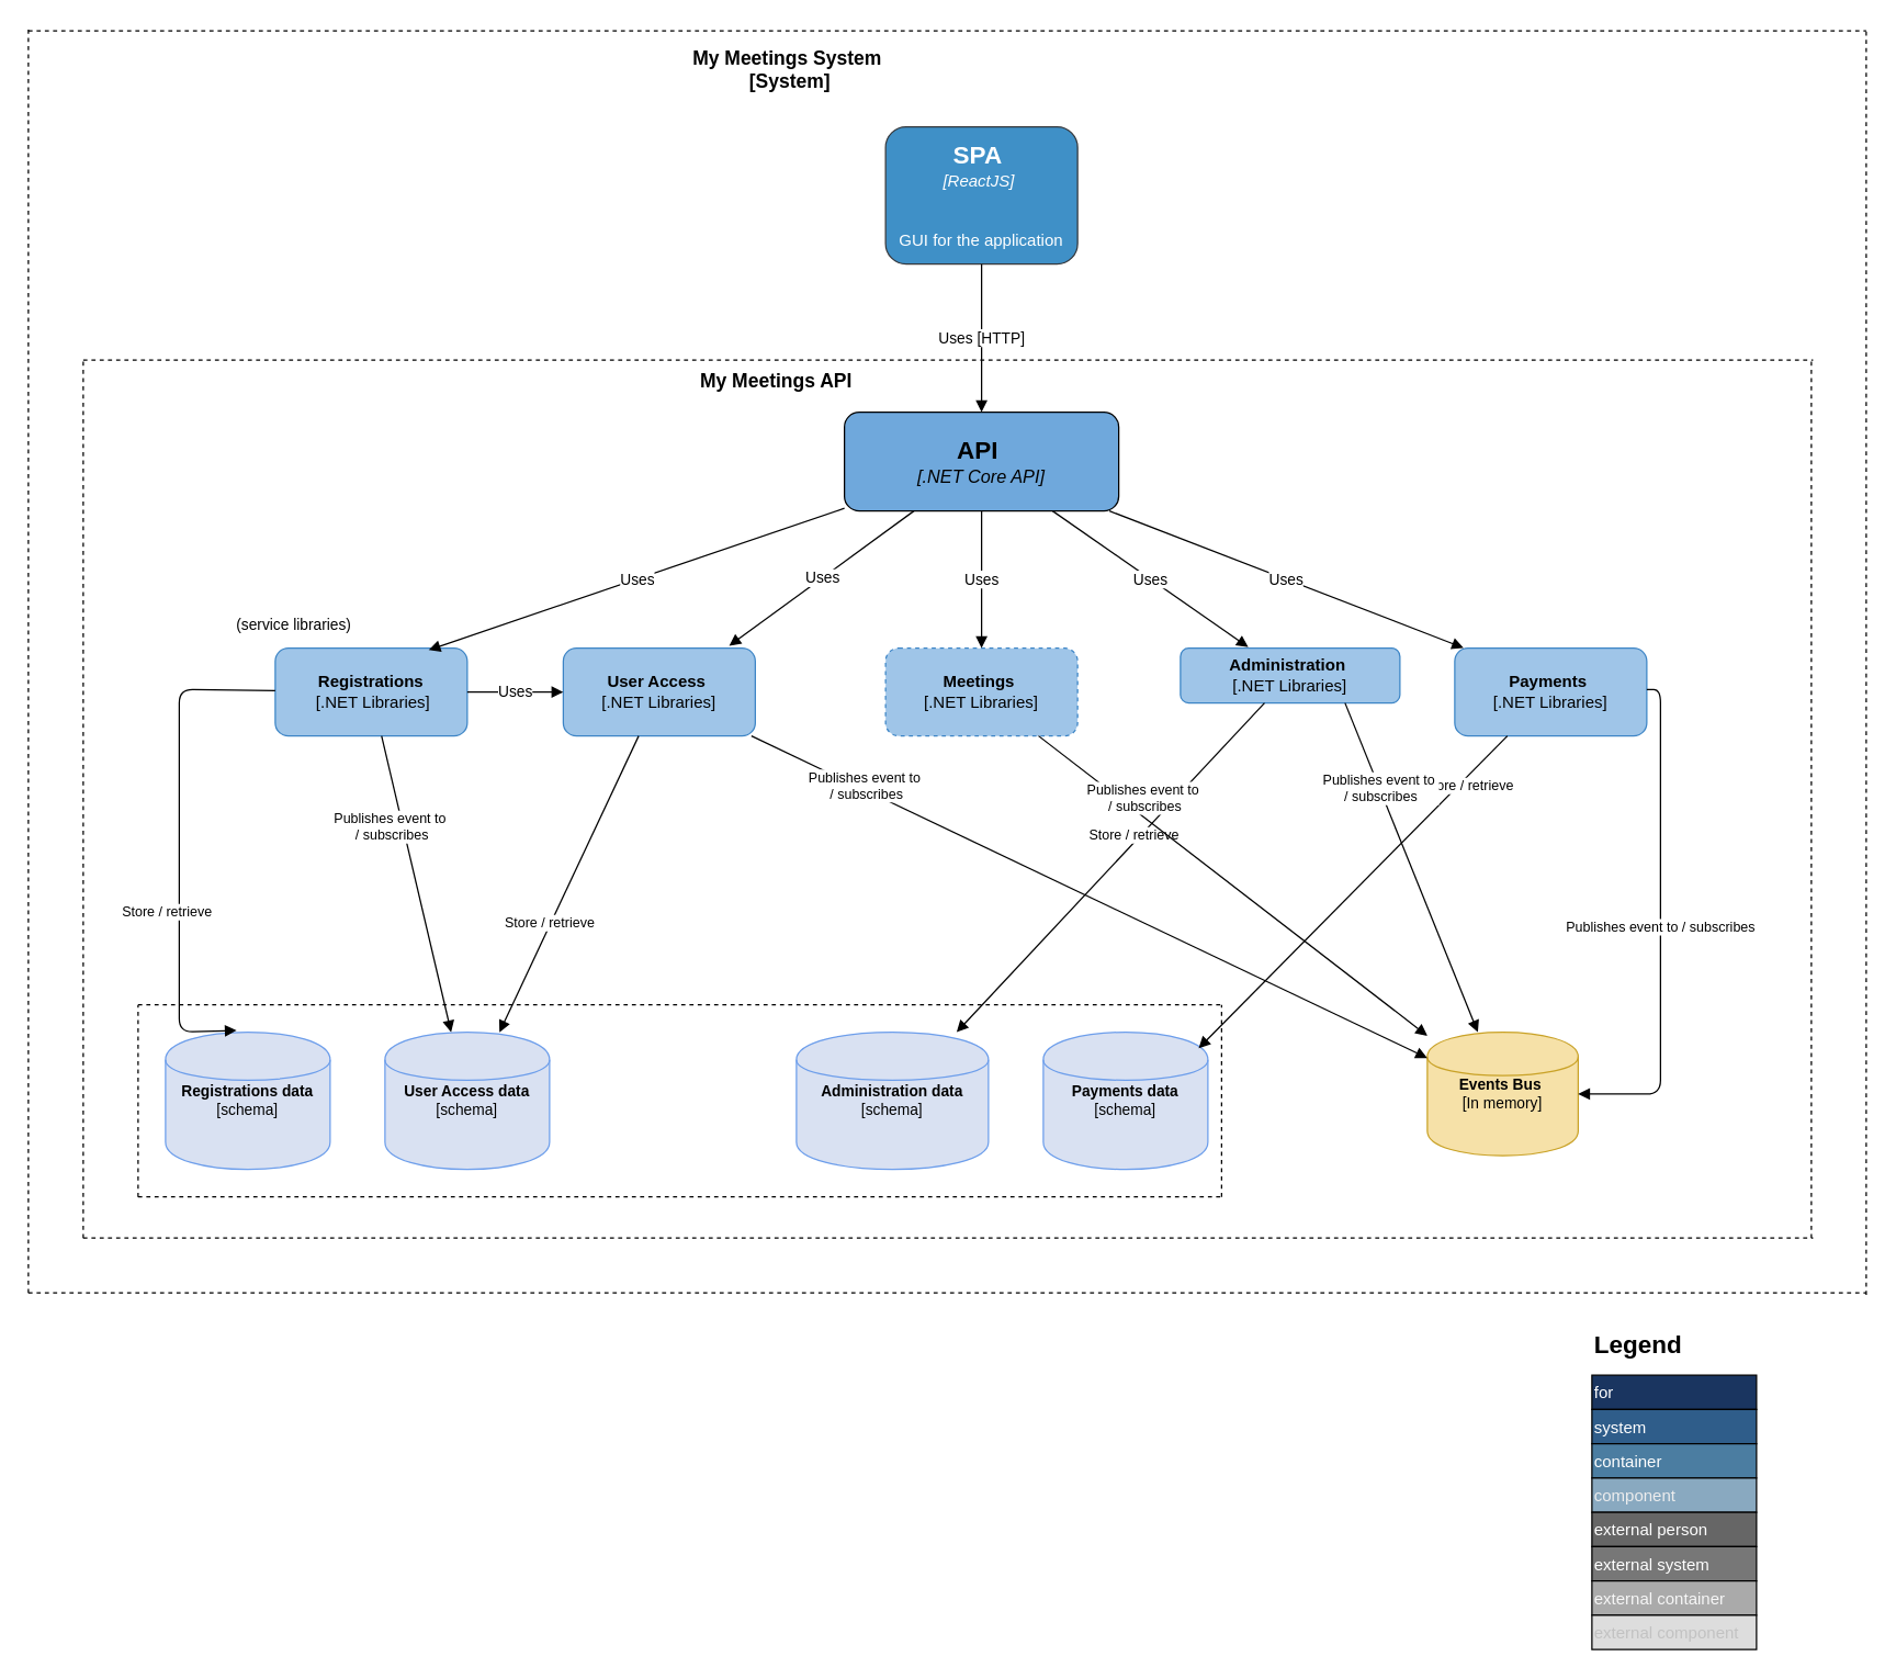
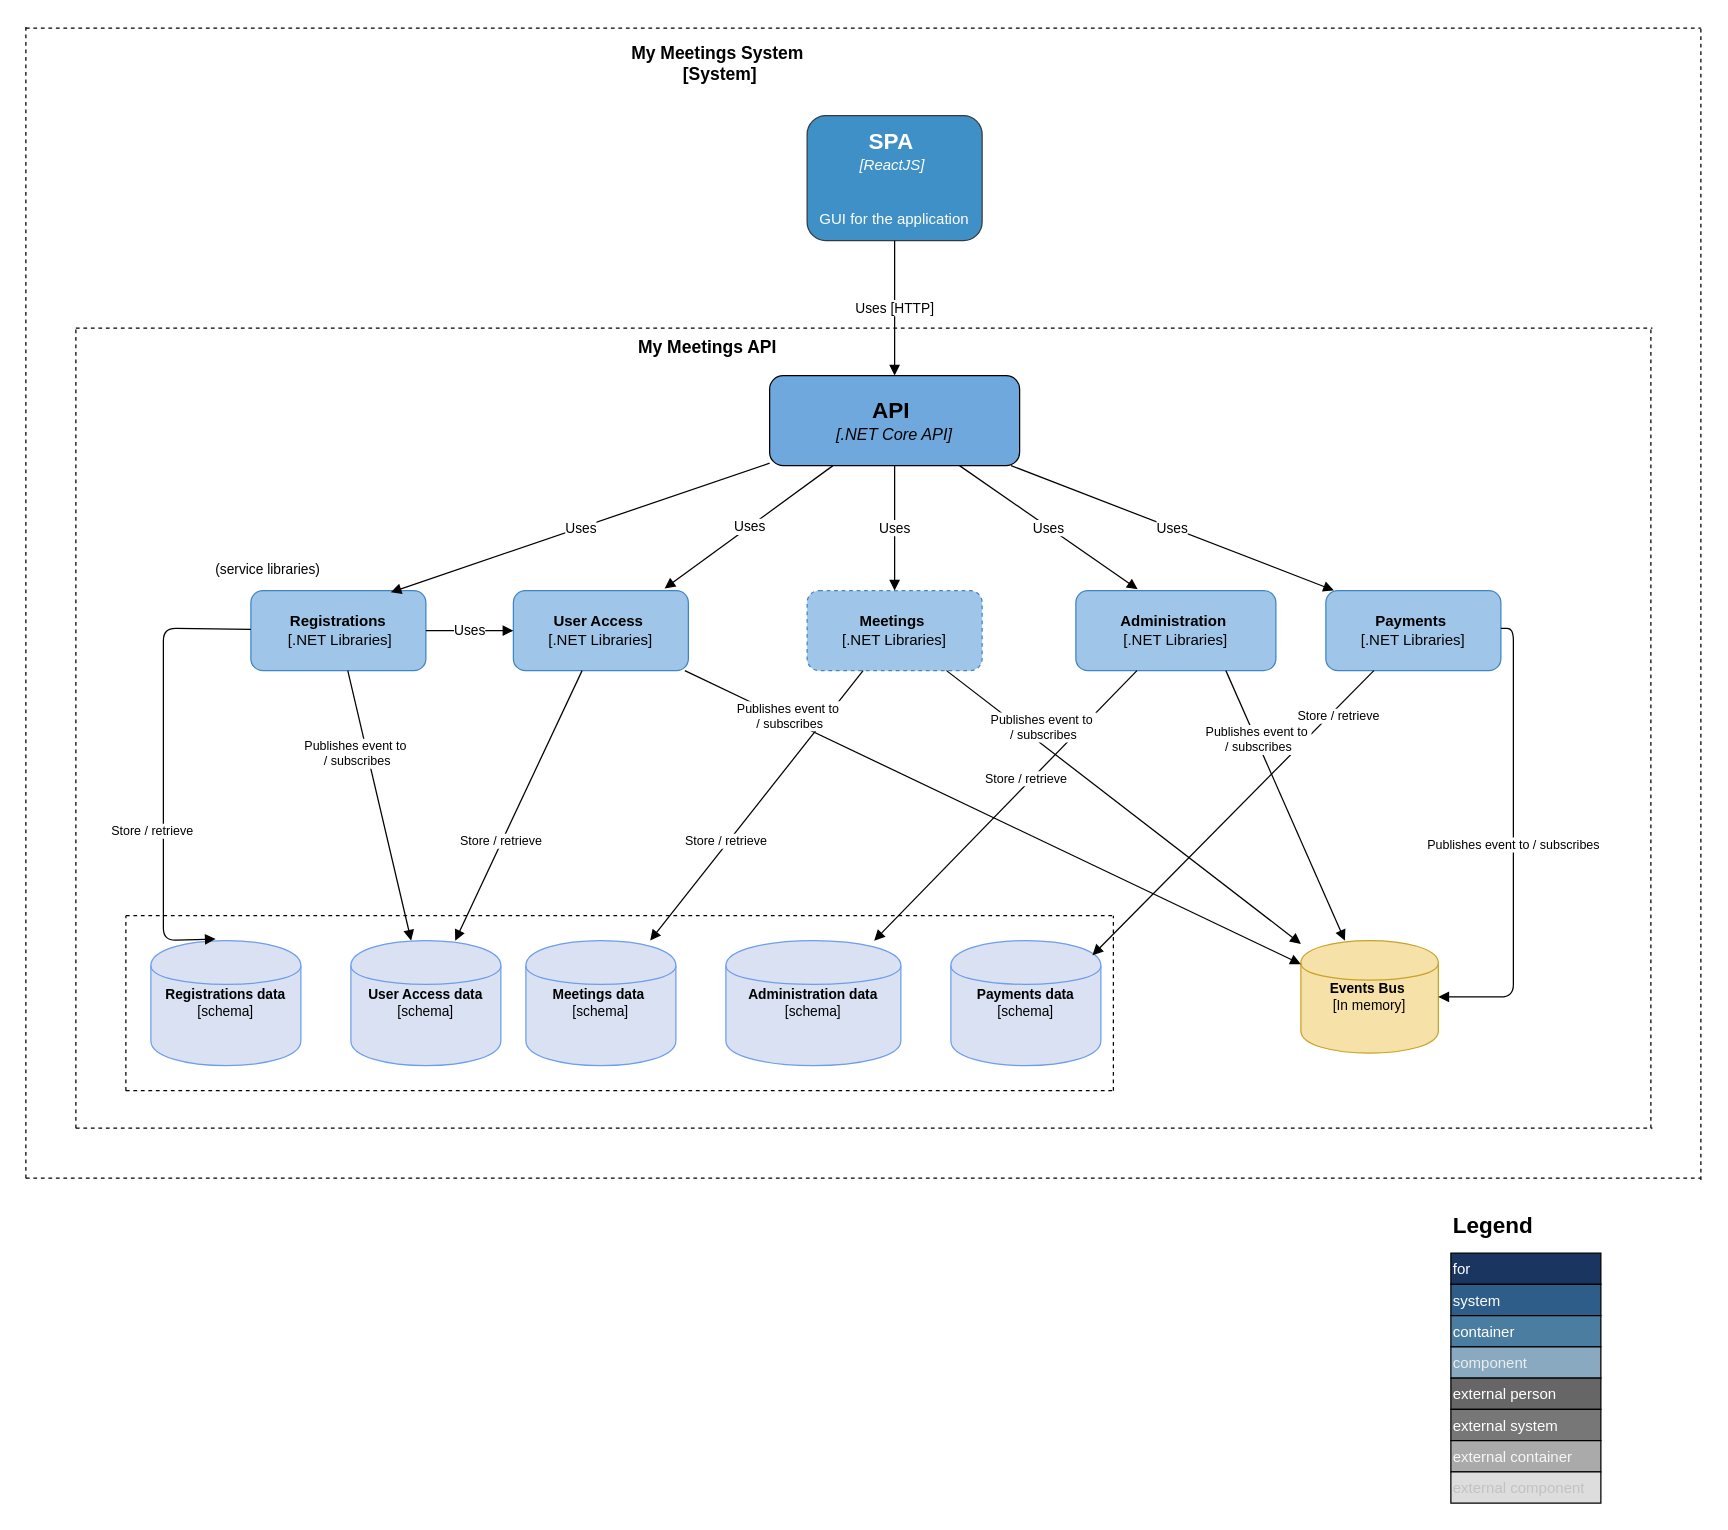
- <mxCell id="9" value="&lt;div&gt;&lt;b&gt;Administration&amp;nbsp;&lt;/b&gt;&lt;/div&gt;&lt;div&gt;[.NET Libraries]&lt;/div&gt;" style="rounded=1;whiteSpace=wrap;html=1;fillColor=#9fc5e8;strokeColor=#3d85c6;fontSize=12;align=center;" vertex="1" parent="1"><mxGeometry x="860" y="472" width="160" height="40" as="geometry" /></mxCell>
+ <mxCell id="9" value="&lt;div&gt;&lt;b&gt;Administration&amp;nbsp;&lt;/b&gt;&lt;/div&gt;&lt;div&gt;[.NET Libraries]&lt;/div&gt;" style="rounded=1;whiteSpace=wrap;html=1;fillColor=#9fc5e8;strokeColor=#3d85c6;fontSize=12;align=center;" vertex="1" parent="1"><mxGeometry x="860" y="472" width="160" height="64" as="geometry" /></mxCell>
+ <mxCell id="25" value="Store / retrieve" style="endArrow=block;html=1;fontSize=10;" edge="1" parent="1" source="8" target="13"><mxGeometry x="0.271" y="-2" relative="1" as="geometry"><mxPoint as="offset" /></mxGeometry></mxCell>
+ <mxCell id="13" value="&lt;div&gt;&lt;b&gt;Meetings data&lt;/b&gt;&amp;nbsp;&lt;/div&gt;&lt;div&gt;[schema]&lt;/div&gt;" style="shape=cylinder;whiteSpace=wrap;html=1;fillColor=#d9e1f2;strokeColor=#6d9eeb;fontSize=11;align=center;" vertex="1" parent="1"><mxGeometry x="420" y="752" width="120" height="100" as="geometry" /></mxCell>
